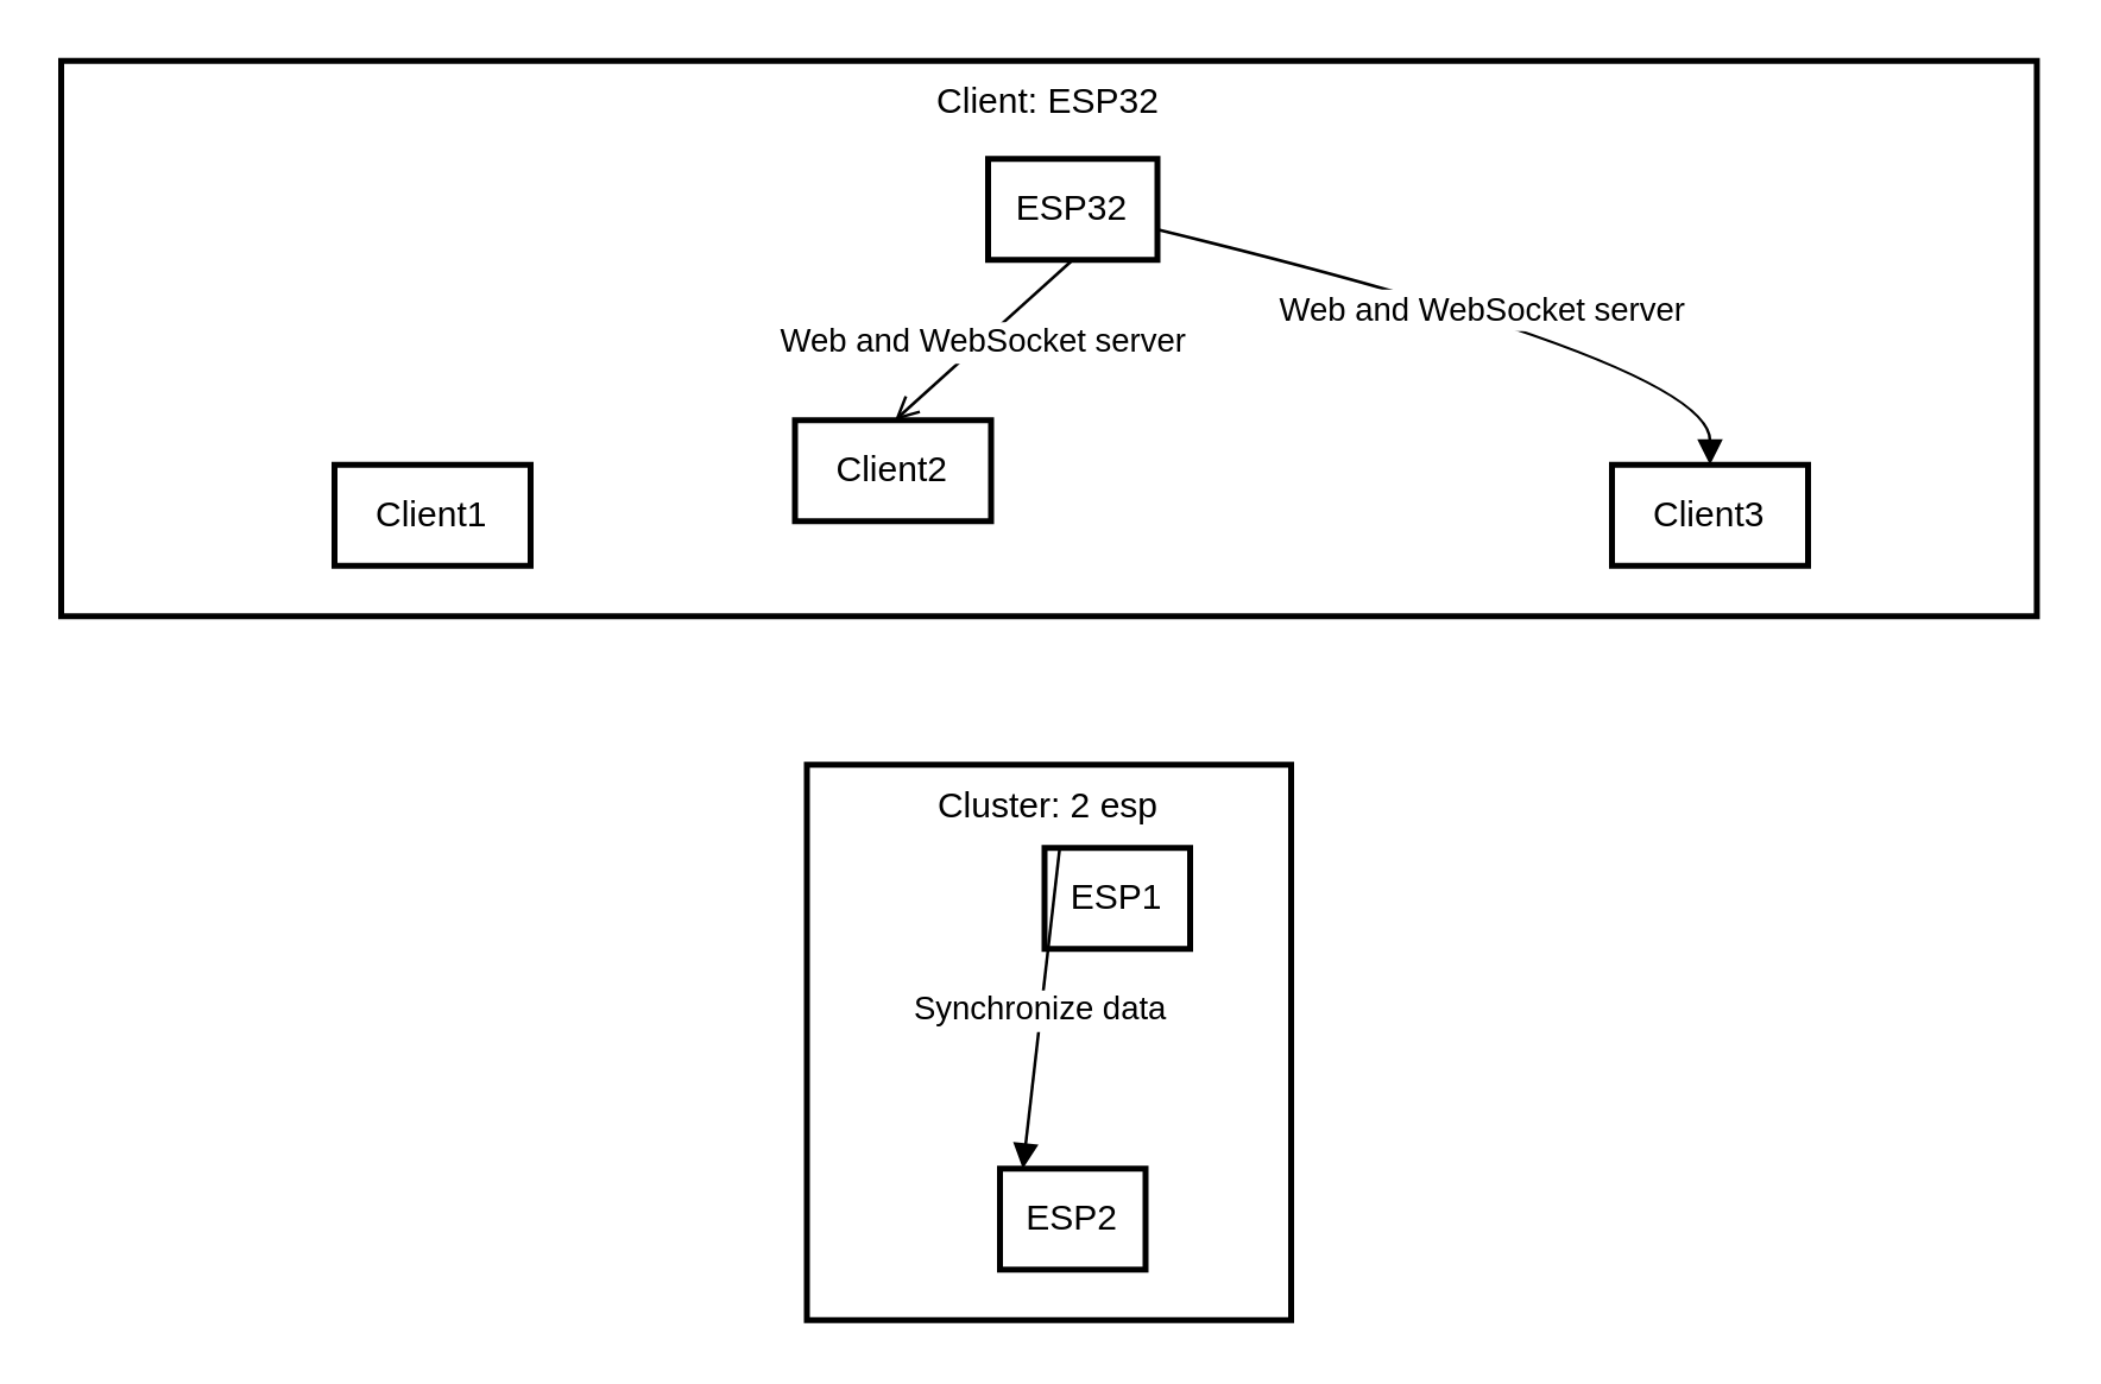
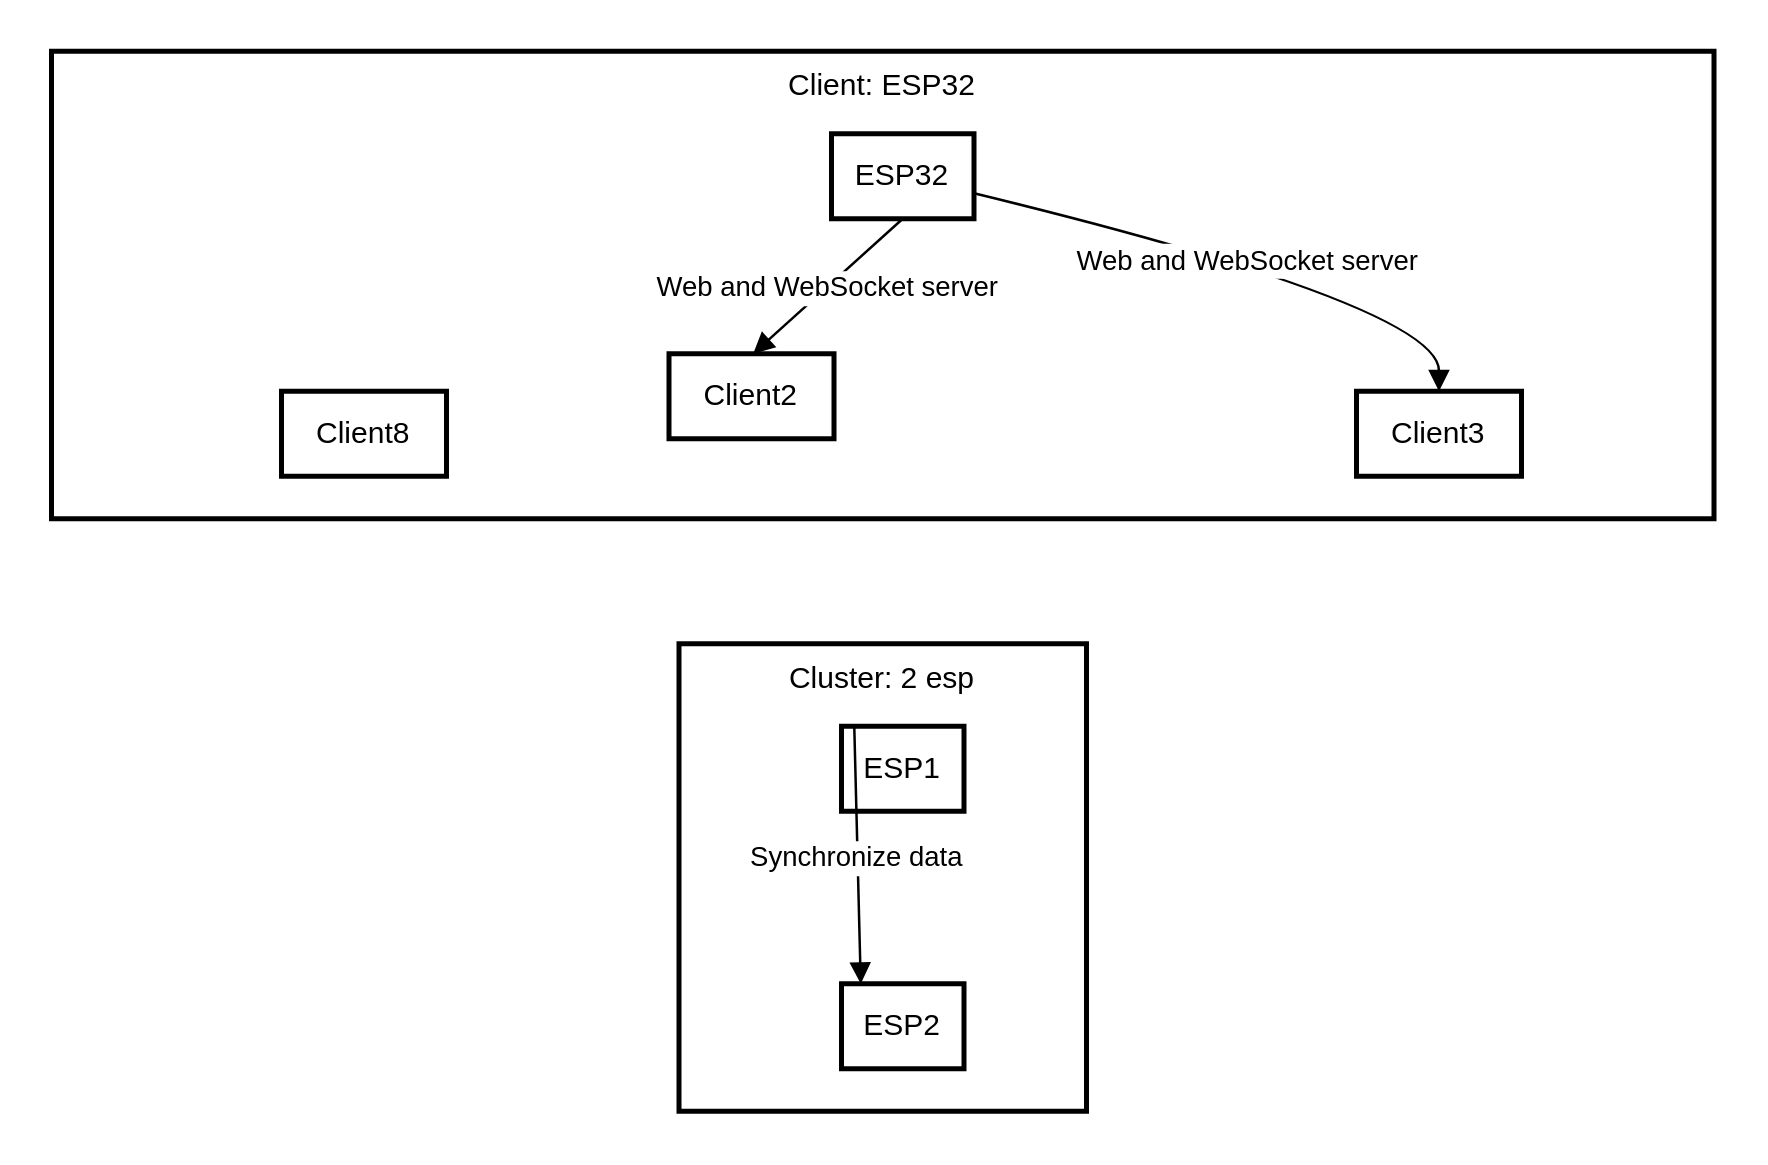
- <mxCell id="7" value="Web and WebSocket server" style="curved=1;startArrow=none;endArrow=open;exitX=0.5;exitY=1;entryX=0.51;entryY=0;" edge="1" parent="2" source="4" target="5"><mxGeometry relative="1" as="geometry"><Array as="points" /></mxGeometry></mxCell>
+ <mxCell id="7" value="Web and WebSocket server" style="curved=1;startArrow=none;endArrow=block;exitX=0.5;exitY=1;entryX=0.51;entryY=0;" edge="1" parent="2" source="4" target="5"><mxGeometry relative="1" as="geometry"><Array as="points" /></mxGeometry></mxCell>
- <mxCell id="3" value="Client1" style="whiteSpace=wrap;strokeWidth=2;" vertex="1" parent="2"><mxGeometry x="92" y="136" width="66" height="34" as="geometry" /></mxCell>
+ <mxCell id="3" value="Client8" style="whiteSpace=wrap;strokeWidth=2;" vertex="1" parent="2"><mxGeometry x="92" y="136" width="66" height="34" as="geometry" /></mxCell>
- <mxCell id="11" value="ESP1" style="whiteSpace=wrap;strokeWidth=2;" vertex="1" parent="9"><mxGeometry x="80" y="28" width="49" height="34" as="geometry" /></mxCell>
+ <mxCell id="11" value="ESP1" style="whiteSpace=wrap;strokeWidth=2;" vertex="1" parent="9"><mxGeometry x="65" y="33" width="49" height="34" as="geometry" /></mxCell>
